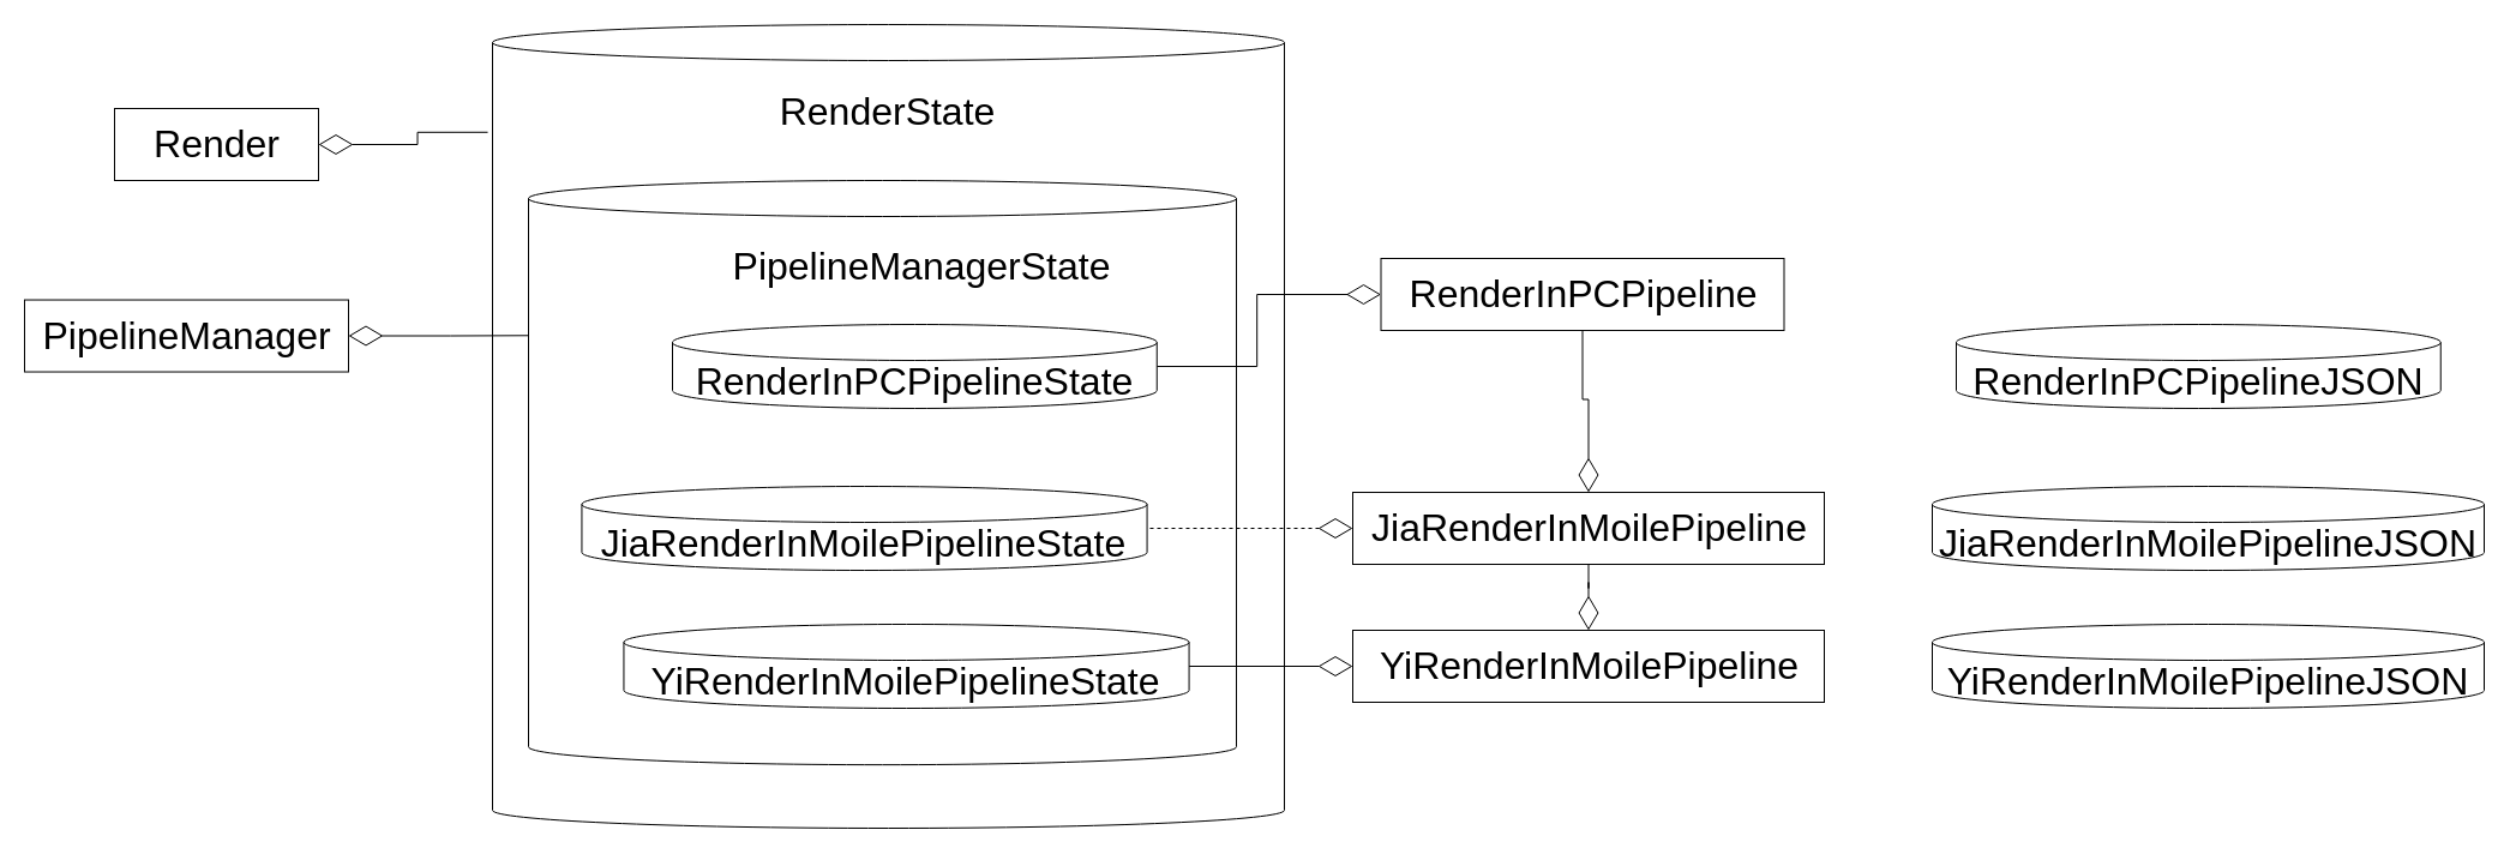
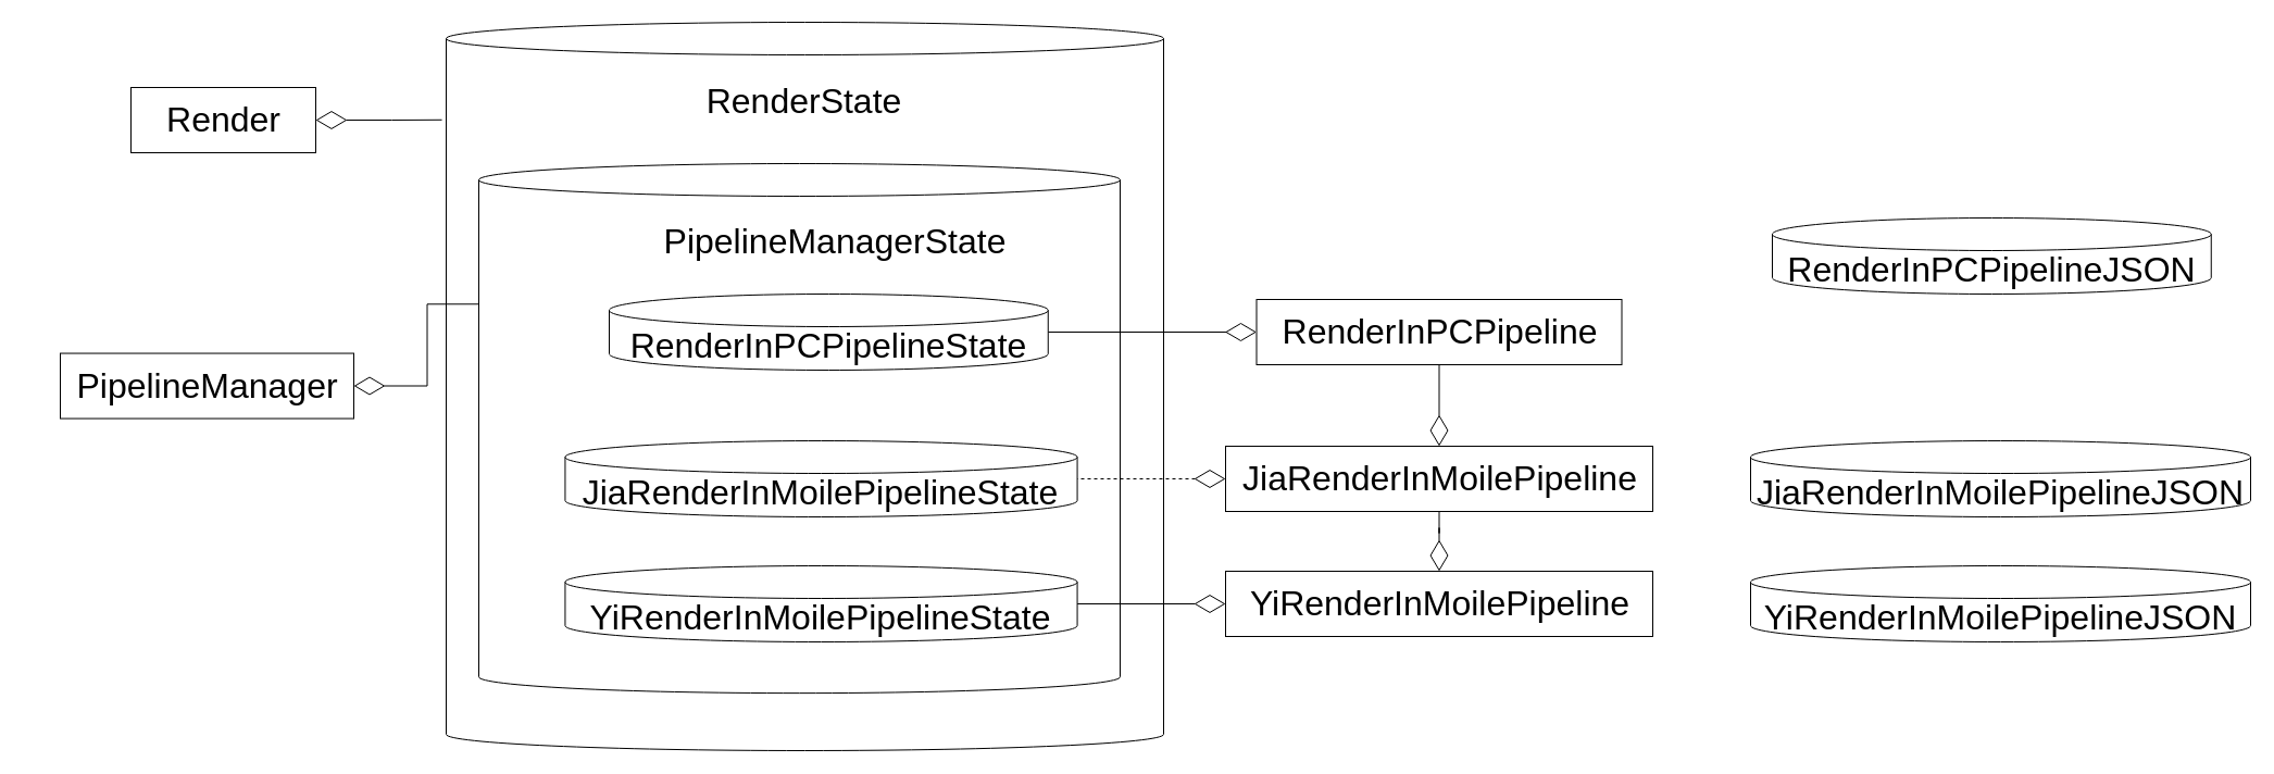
- <mxCell id="5" value="Render" style="html=1;fontSize=32;" vertex="1" parent="1"><mxGeometry x="95" y="90" width="170" height="60" as="geometry" /></mxCell>
+ <mxCell id="5" value="Render" style="html=1;fontSize=32;" vertex="1" parent="1"><mxGeometry x="120" y="80" width="170" height="60" as="geometry" /></mxCell>
- <mxCell id="9" value="RenderInPCPipeline" style="html=1;fontSize=32;" vertex="1" parent="1"><mxGeometry x="1150.5" y="215" width="336" height="60" as="geometry" /></mxCell>
+ <mxCell id="9" value="RenderInPCPipeline" style="html=1;fontSize=32;" vertex="1" parent="1"><mxGeometry x="1155.5" y="275" width="336" height="60" as="geometry" /></mxCell>
- <mxCell id="7" value="PipelineManager" style="html=1;fontSize=32;" vertex="1" parent="1"><mxGeometry x="20" y="249.54" width="270" height="60" as="geometry" /></mxCell>
+ <mxCell id="7" value="PipelineManager" style="html=1;fontSize=32;" vertex="1" parent="1"><mxGeometry x="55" y="324.54" width="270" height="60" as="geometry" /></mxCell>
- <mxCell id="11" value="&lt;span style=&quot;font-size: 32px&quot;&gt;RenderInPCPipelineJSON&lt;/span&gt;" style="shape=cylinder3;whiteSpace=wrap;html=1;boundedLbl=1;backgroundOutline=1;size=15;" vertex="1" parent="1"><mxGeometry x="1630" y="270" width="403.75" height="70" as="geometry" /></mxCell>
+ <mxCell id="11" value="&lt;span style=&quot;font-size: 32px&quot;&gt;RenderInPCPipelineJSON&lt;/span&gt;" style="shape=cylinder3;whiteSpace=wrap;html=1;boundedLbl=1;backgroundOutline=1;size=15;" vertex="1" parent="1"><mxGeometry x="1630" y="200" width="403.75" height="70" as="geometry" /></mxCell>
- <mxCell id="18" value="&lt;span style=&quot;font-size: 32px&quot;&gt;JiaRenderInMoilePipelineState&lt;/span&gt;" style="shape=cylinder3;whiteSpace=wrap;html=1;boundedLbl=1;backgroundOutline=1;size=15;" vertex="1" parent="1"><mxGeometry x="484.44" y="405" width="471.13" height="70" as="geometry" /></mxCell>
+ <mxCell id="18" value="&lt;span style=&quot;font-size: 32px&quot;&gt;JiaRenderInMoilePipelineState&lt;/span&gt;" style="shape=cylinder3;whiteSpace=wrap;html=1;boundedLbl=1;backgroundOutline=1;size=15;" vertex="1" parent="1"><mxGeometry x="519.44" y="405" width="471.13" height="70" as="geometry" /></mxCell>
